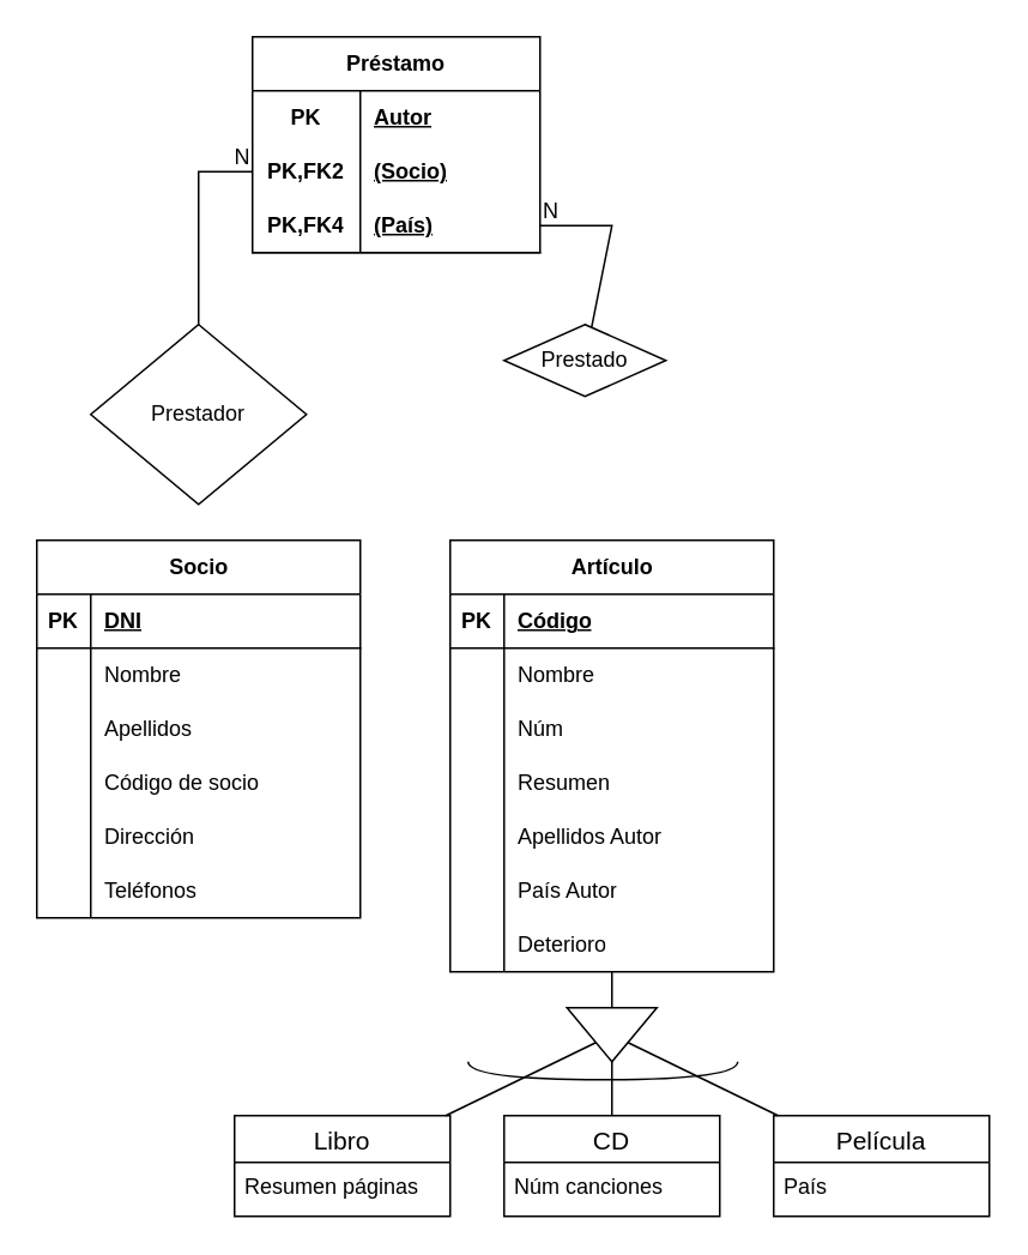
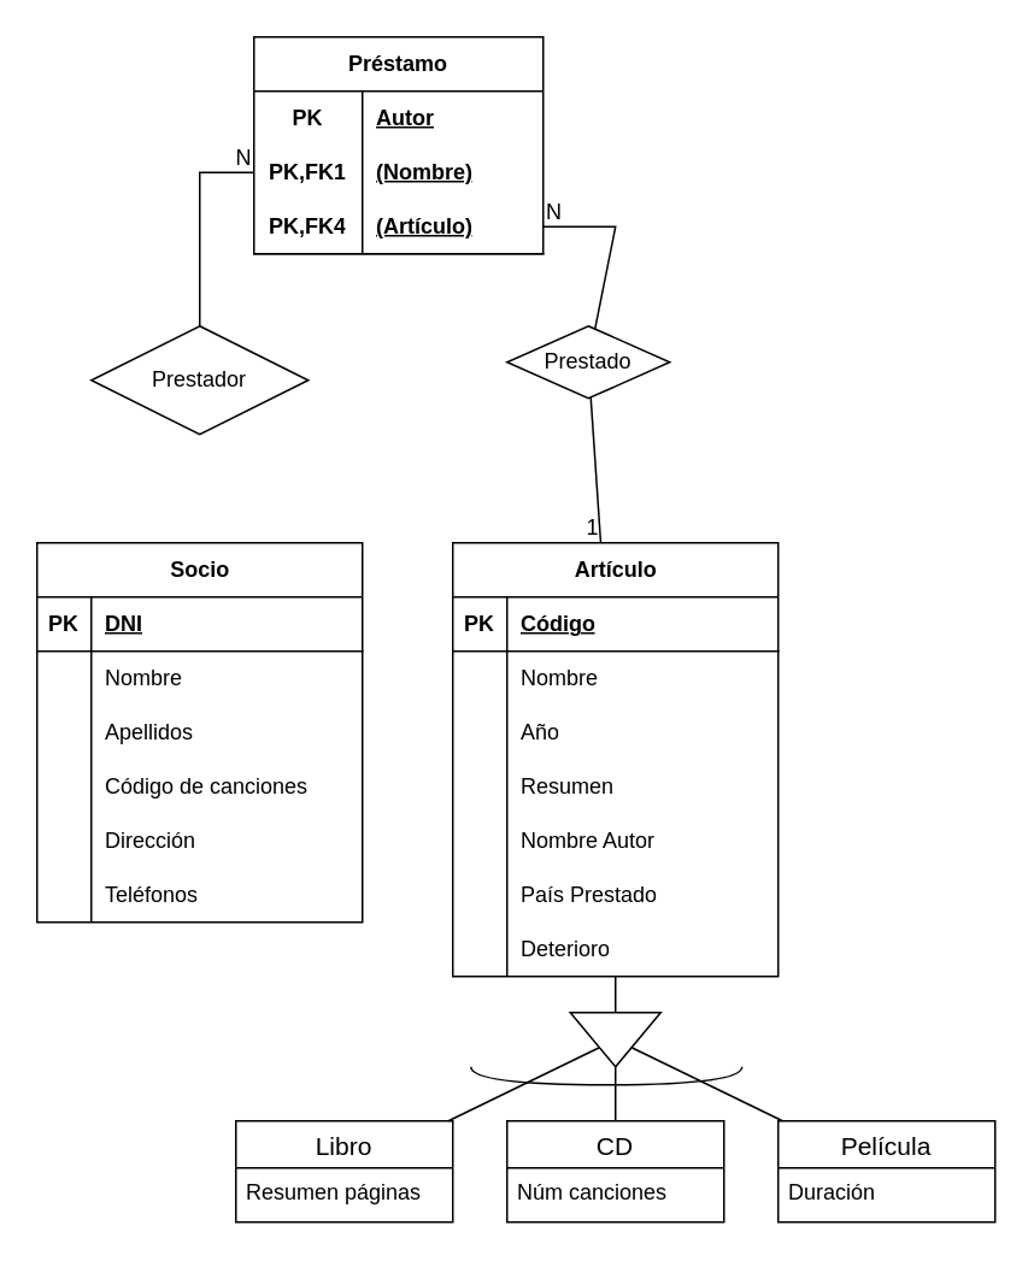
- <mxCell id="60" value="PK,FK2" style="shape=partialRectangle;connectable=0;fillColor=none;top=0;left=0;bottom=0;right=0;fontStyle=1;overflow=hidden;html=1;whiteSpace=wrap;" parent="59" vertex="1"><mxGeometry width="60" height="30" as="geometry"><mxRectangle width="60" height="30" as="alternateBounds" /></mxGeometry></mxCell>
+ <mxCell id="60" value="PK,FK1" style="shape=partialRectangle;connectable=0;fillColor=none;top=0;left=0;bottom=0;right=0;fontStyle=1;overflow=hidden;html=1;whiteSpace=wrap;" parent="59" vertex="1"><mxGeometry width="60" height="30" as="geometry"><mxRectangle width="60" height="30" as="alternateBounds" /></mxGeometry></mxCell>
- <mxCell id="61" value="(Socio)" style="shape=partialRectangle;connectable=0;fillColor=none;top=0;left=0;bottom=0;right=0;align=left;spacingLeft=6;fontStyle=5;overflow=hidden;html=1;whiteSpace=wrap;" parent="59" vertex="1"><mxGeometry x="60" width="100" height="30" as="geometry"><mxRectangle width="100" height="30" as="alternateBounds" /></mxGeometry></mxCell>
+ <mxCell id="61" value="(Nombre)" style="shape=partialRectangle;connectable=0;fillColor=none;top=0;left=0;bottom=0;right=0;align=left;spacingLeft=6;fontStyle=5;overflow=hidden;html=1;whiteSpace=wrap;" parent="59" vertex="1"><mxGeometry x="60" width="100" height="30" as="geometry"><mxRectangle width="100" height="30" as="alternateBounds" /></mxGeometry></mxCell>
- <mxCell id="64" value="(País)" style="shape=partialRectangle;connectable=0;fillColor=none;top=0;left=0;bottom=0;right=0;align=left;spacingLeft=6;fontStyle=5;overflow=hidden;html=1;whiteSpace=wrap;" parent="62" vertex="1"><mxGeometry x="60" width="100" height="30" as="geometry"><mxRectangle width="100" height="30" as="alternateBounds" /></mxGeometry></mxCell>
+ <mxCell id="64" value="(Artículo)" style="shape=partialRectangle;connectable=0;fillColor=none;top=0;left=0;bottom=0;right=0;align=left;spacingLeft=6;fontStyle=5;overflow=hidden;html=1;whiteSpace=wrap;" parent="62" vertex="1"><mxGeometry x="60" width="100" height="30" as="geometry"><mxRectangle width="100" height="30" as="alternateBounds" /></mxGeometry></mxCell>
- <mxCell id="65" value="Prestador" style="shape=rhombus;perimeter=rhombusPerimeter;whiteSpace=wrap;html=1;align=center;" parent="1" vertex="1"><mxGeometry x="50" y="180" width="120" height="100" as="geometry" /></mxCell>
+ <mxCell id="65" value="Prestador" style="shape=rhombus;perimeter=rhombusPerimeter;whiteSpace=wrap;html=1;align=center;" parent="1" vertex="1"><mxGeometry x="50" y="180" width="120" height="60" as="geometry" /></mxCell>
+ <mxCell id="71" value="" style="endArrow=none;html=1;rounded=0;" parent="1" source="66" target="21" edge="1"><mxGeometry relative="1" as="geometry"><mxPoint x="220" y="250" as="sourcePoint" /><mxPoint x="380" y="250" as="targetPoint" /></mxGeometry></mxCell>
+ <mxCell id="72" value="1" style="resizable=0;html=1;whiteSpace=wrap;align=right;verticalAlign=bottom;" parent="71" connectable="0" vertex="1"><mxGeometry x="1" relative="1" as="geometry" /></mxCell>
- <mxCell id="30" value="Núm" style="shape=partialRectangle;connectable=0;fillColor=none;top=0;left=0;bottom=0;right=0;align=left;spacingLeft=6;overflow=hidden;whiteSpace=wrap;html=1;" parent="28" vertex="1"><mxGeometry x="30" width="150" height="30" as="geometry"><mxRectangle width="150" height="30" as="alternateBounds" /></mxGeometry></mxCell>
+ <mxCell id="30" value="Año" style="shape=partialRectangle;connectable=0;fillColor=none;top=0;left=0;bottom=0;right=0;align=left;spacingLeft=6;overflow=hidden;whiteSpace=wrap;html=1;" parent="28" vertex="1"><mxGeometry x="30" width="150" height="30" as="geometry"><mxRectangle width="150" height="30" as="alternateBounds" /></mxGeometry></mxCell>
- <mxCell id="14" value="Código de socio" style="shape=partialRectangle;connectable=0;fillColor=none;top=0;left=0;bottom=0;right=0;align=left;spacingLeft=6;overflow=hidden;whiteSpace=wrap;html=1;" parent="12" vertex="1"><mxGeometry x="30" width="150" height="30" as="geometry"><mxRectangle width="150" height="30" as="alternateBounds" /></mxGeometry></mxCell>
+ <mxCell id="14" value="Código de canciones" style="shape=partialRectangle;connectable=0;fillColor=none;top=0;left=0;bottom=0;right=0;align=left;spacingLeft=6;overflow=hidden;whiteSpace=wrap;html=1;" parent="12" vertex="1"><mxGeometry x="30" width="150" height="30" as="geometry"><mxRectangle width="150" height="30" as="alternateBounds" /></mxGeometry></mxCell>
- <mxCell id="36" value="Apellidos Autor" style="shape=partialRectangle;connectable=0;fillColor=none;top=0;left=0;bottom=0;right=0;align=left;spacingLeft=6;overflow=hidden;whiteSpace=wrap;html=1;" parent="34" vertex="1"><mxGeometry x="30" width="150" height="30" as="geometry"><mxRectangle width="150" height="30" as="alternateBounds" /></mxGeometry></mxCell>
+ <mxCell id="36" value="Nombre Autor" style="shape=partialRectangle;connectable=0;fillColor=none;top=0;left=0;bottom=0;right=0;align=left;spacingLeft=6;overflow=hidden;whiteSpace=wrap;html=1;" parent="34" vertex="1"><mxGeometry x="30" width="150" height="30" as="geometry"><mxRectangle width="150" height="30" as="alternateBounds" /></mxGeometry></mxCell>
- <mxCell id="39" value="País Autor" style="shape=partialRectangle;connectable=0;fillColor=none;top=0;left=0;bottom=0;right=0;align=left;spacingLeft=6;overflow=hidden;whiteSpace=wrap;html=1;" parent="37" vertex="1"><mxGeometry x="30" width="150" height="30" as="geometry"><mxRectangle width="150" height="30" as="alternateBounds" /></mxGeometry></mxCell>
+ <mxCell id="39" value="País Prestado" style="shape=partialRectangle;connectable=0;fillColor=none;top=0;left=0;bottom=0;right=0;align=left;spacingLeft=6;overflow=hidden;whiteSpace=wrap;html=1;" parent="37" vertex="1"><mxGeometry x="30" width="150" height="30" as="geometry"><mxRectangle width="150" height="30" as="alternateBounds" /></mxGeometry></mxCell>
- <mxCell id="48" value="País" style="text;strokeColor=none;fillColor=none;spacingLeft=4;spacingRight=4;overflow=hidden;rotatable=0;points=[[0,0.5],[1,0.5]];portConstraint=eastwest;fontSize=12;whiteSpace=wrap;html=1;" parent="47" vertex="1"><mxGeometry y="26" width="120" height="30" as="geometry" /></mxCell>
+ <mxCell id="48" value="Duración" style="text;strokeColor=none;fillColor=none;spacingLeft=4;spacingRight=4;overflow=hidden;rotatable=0;points=[[0,0.5],[1,0.5]];portConstraint=eastwest;fontSize=12;whiteSpace=wrap;html=1;" parent="47" vertex="1"><mxGeometry y="26" width="120" height="30" as="geometry" /></mxCell>
